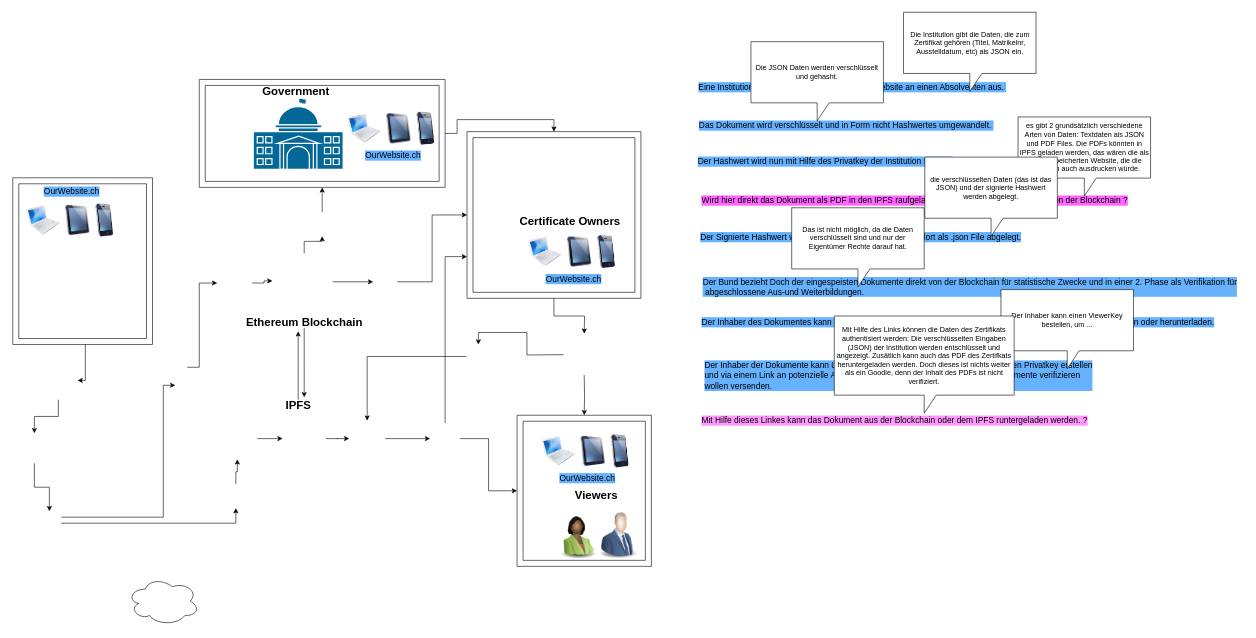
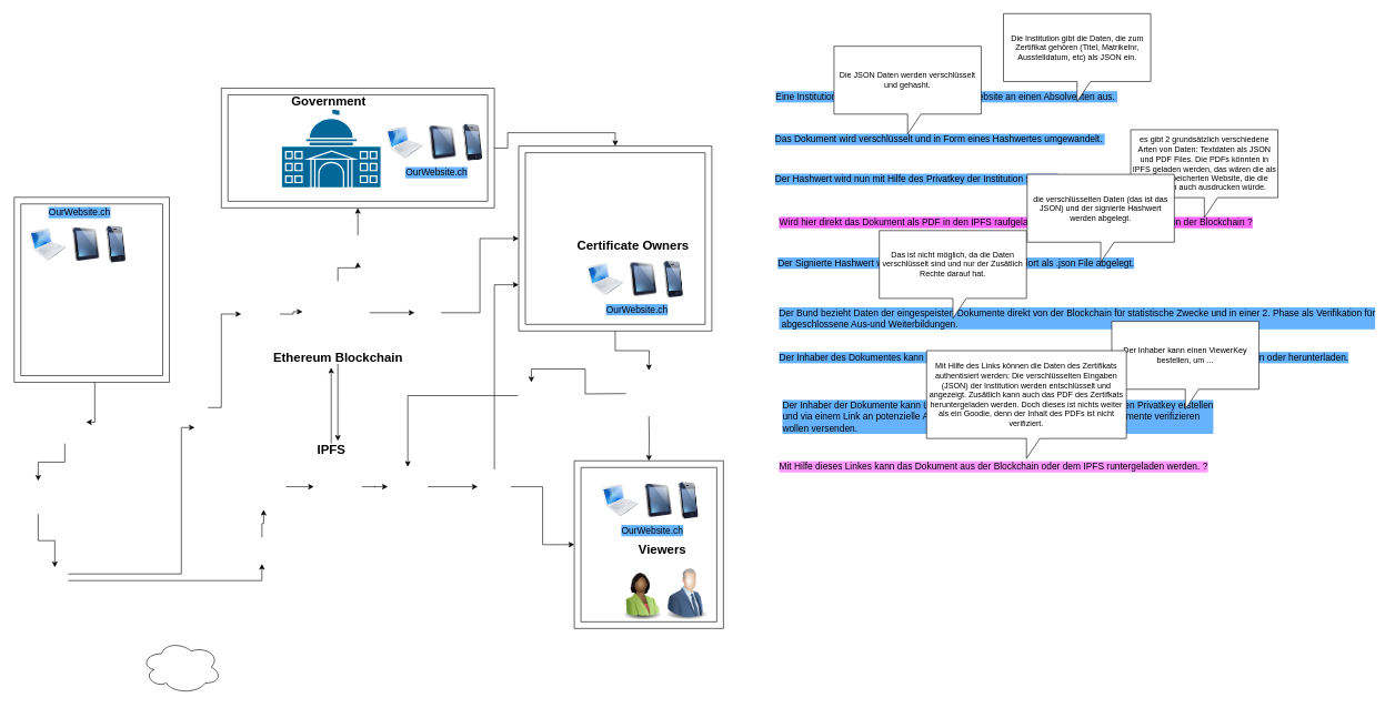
- <mxCell id="104" value="&lt;div style=&quot;text-align: left&quot;&gt;Das Dokument wird verschlüsselt und in Form nicht Hashwertes umgewandelt.&amp;nbsp;&lt;/div&gt;" style="text;html=1;resizable=0;autosize=1;align=center;verticalAlign=middle;points=[];fillColor=none;strokeColor=none;rounded=0;labelBackgroundColor=#66B2FF;fontSize=14;fontColor=#000000;" parent="1" vertex="1"><mxGeometry x="1155" y="199" width="510" height="20" as="geometry" /></mxCell>
+ <mxCell id="104" value="&lt;div style=&quot;text-align: left&quot;&gt;Das Dokument wird verschlüsselt und in Form eines Hashwertes umgewandelt.&amp;nbsp;&lt;/div&gt;" style="text;html=1;resizable=0;autosize=1;align=center;verticalAlign=middle;points=[];fillColor=none;strokeColor=none;rounded=0;labelBackgroundColor=#66B2FF;fontSize=14;fontColor=#000000;" parent="1" vertex="1"><mxGeometry x="1155" y="199" width="510" height="20" as="geometry" /></mxCell>
- <mxCell id="128" value="Das ist nicht möglich, da die Daten verschlüsselt sind und nur der Eigentümer Rechte darauf hat." style="shape=callout;whiteSpace=wrap;html=1;perimeter=calloutPerimeter;" vertex="1" parent="1"><mxGeometry x="1319" y="346" width="221" height="132" as="geometry" /></mxCell>
+ <mxCell id="128" value="Das ist nicht möglich, da die Daten verschlüsselt sind und nur der Zusätlich Rechte darauf hat." style="shape=callout;whiteSpace=wrap;html=1;perimeter=calloutPerimeter;" vertex="1" parent="1"><mxGeometry x="1319" y="346" width="221" height="132" as="geometry" /></mxCell>
- <mxCell id="112" value="&lt;div style=&quot;text-align: left&quot;&gt;Der Bund bezieht Doch der eingespeisten Dokumente direkt von der Blockchain für statistische Zwecke und in einer 2. Phase als Verifikation für&lt;/div&gt;&lt;div style=&quot;text-align: left&quot;&gt;&amp;nbsp;abgeschlossene Aus-und Weiterbildungen.&lt;/div&gt;" style="text;html=1;resizable=0;autosize=1;align=center;verticalAlign=middle;points=[];fillColor=none;strokeColor=none;rounded=0;labelBackgroundColor=#66B2FF;fontSize=14;fontColor=#000000;" parent="1" vertex="1"><mxGeometry x="1161" y="458" width="910" height="40" as="geometry" /></mxCell>
+ <mxCell id="112" value="&lt;div style=&quot;text-align: left&quot;&gt;Der Bund bezieht Daten der eingespeisten Dokumente direkt von der Blockchain für statistische Zwecke und in einer 2. Phase als Verifikation für&lt;/div&gt;&lt;div style=&quot;text-align: left&quot;&gt;&amp;nbsp;abgeschlossene Aus-und Weiterbildungen.&lt;/div&gt;" style="text;html=1;resizable=0;autosize=1;align=center;verticalAlign=middle;points=[];fillColor=none;strokeColor=none;rounded=0;labelBackgroundColor=#66B2FF;fontSize=14;fontColor=#000000;" parent="1" vertex="1"><mxGeometry x="1161" y="458" width="910" height="40" as="geometry" /></mxCell>
